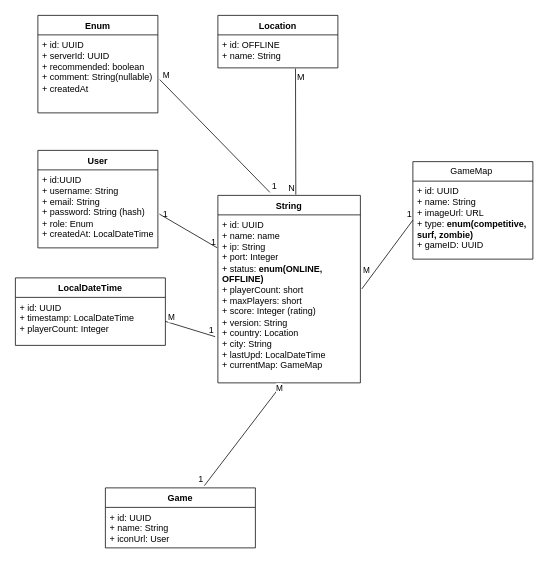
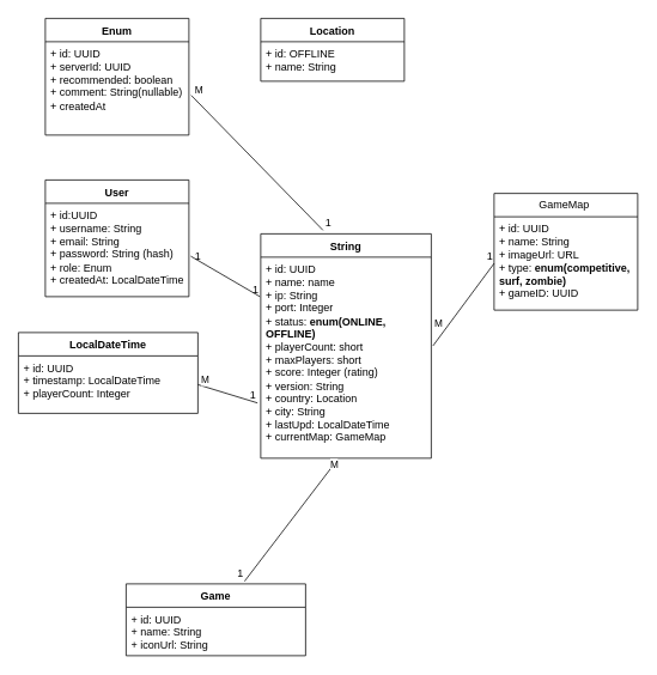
- <mxCell id="12" value="" style="endArrow=none;html=1;rounded=0;exitX=0.647;exitY=1.022;exitDx=0;exitDy=0;exitPerimeter=0;entryX=0.547;entryY=-0.004;entryDx=0;entryDy=0;entryPerimeter=0;" parent="1" source="9" target="4" edge="1"><mxGeometry relative="1" as="geometry"><mxPoint x="260" y="220" as="sourcePoint" /><mxPoint x="390" y="257" as="targetPoint" /></mxGeometry></mxCell>
- <mxCell id="13" value="M" style="resizable=0;html=1;whiteSpace=wrap;align=left;verticalAlign=bottom;" parent="12" connectable="0" vertex="1"><mxGeometry x="-1" relative="1" as="geometry"><mxPoint y="19" as="offset" /></mxGeometry></mxCell>
- <mxCell id="14" value="N" style="resizable=0;html=1;whiteSpace=wrap;align=right;verticalAlign=bottom;" parent="12" connectable="0" vertex="1"><mxGeometry x="1" relative="1" as="geometry" /></mxCell>
- <mxCell id="16" value="+ id: UUID&lt;br&gt;+ name: String&lt;br&gt;+ iconUrl: User&lt;div&gt;&lt;br&gt;&lt;/div&gt;" style="text;strokeColor=none;fillColor=none;align=left;verticalAlign=top;spacingLeft=4;spacingRight=4;overflow=hidden;rotatable=0;points=[[0,0.5],[1,0.5]];portConstraint=eastwest;whiteSpace=wrap;html=1;" parent="15" vertex="1"><mxGeometry y="26" width="200" height="54" as="geometry" /></mxCell>
+ <mxCell id="16" value="+ id: UUID&lt;br&gt;+ name: String&lt;br&gt;+ iconUrl: String&lt;div&gt;&lt;br&gt;&lt;/div&gt;" style="text;strokeColor=none;fillColor=none;align=left;verticalAlign=top;spacingLeft=4;spacingRight=4;overflow=hidden;rotatable=0;points=[[0,0.5],[1,0.5]];portConstraint=eastwest;whiteSpace=wrap;html=1;" parent="15" vertex="1"><mxGeometry y="26" width="200" height="54" as="geometry" /></mxCell>
